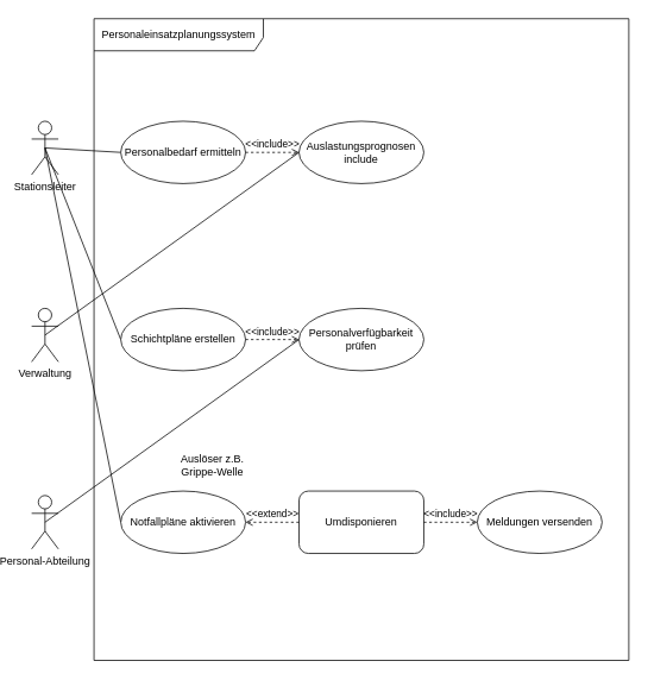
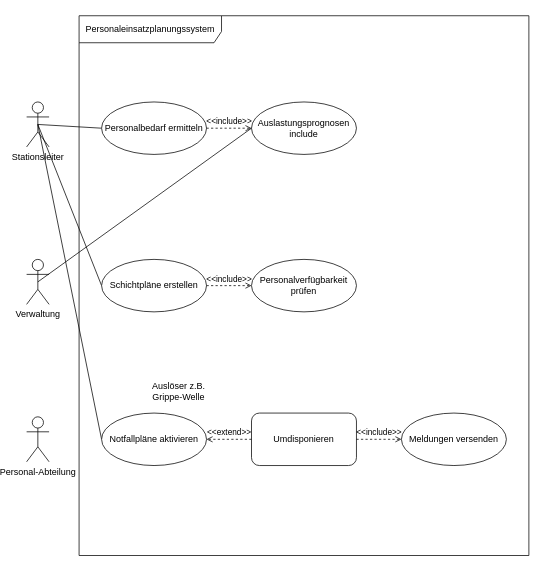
- <mxCell id="7" value="" style="endArrow=none;html=1;rounded=0;exitX=0.5;exitY=0.5;exitDx=0;exitDy=0;exitPerimeter=0;entryX=0;entryY=0.5;entryDx=0;entryDy=0;" parent="2" source="26" target="10" edge="1"><mxGeometry width="50" height="50" relative="1" as="geometry"><mxPoint x="210" y="496" as="sourcePoint" /><mxPoint x="260" y="446" as="targetPoint" /></mxGeometry></mxCell>
